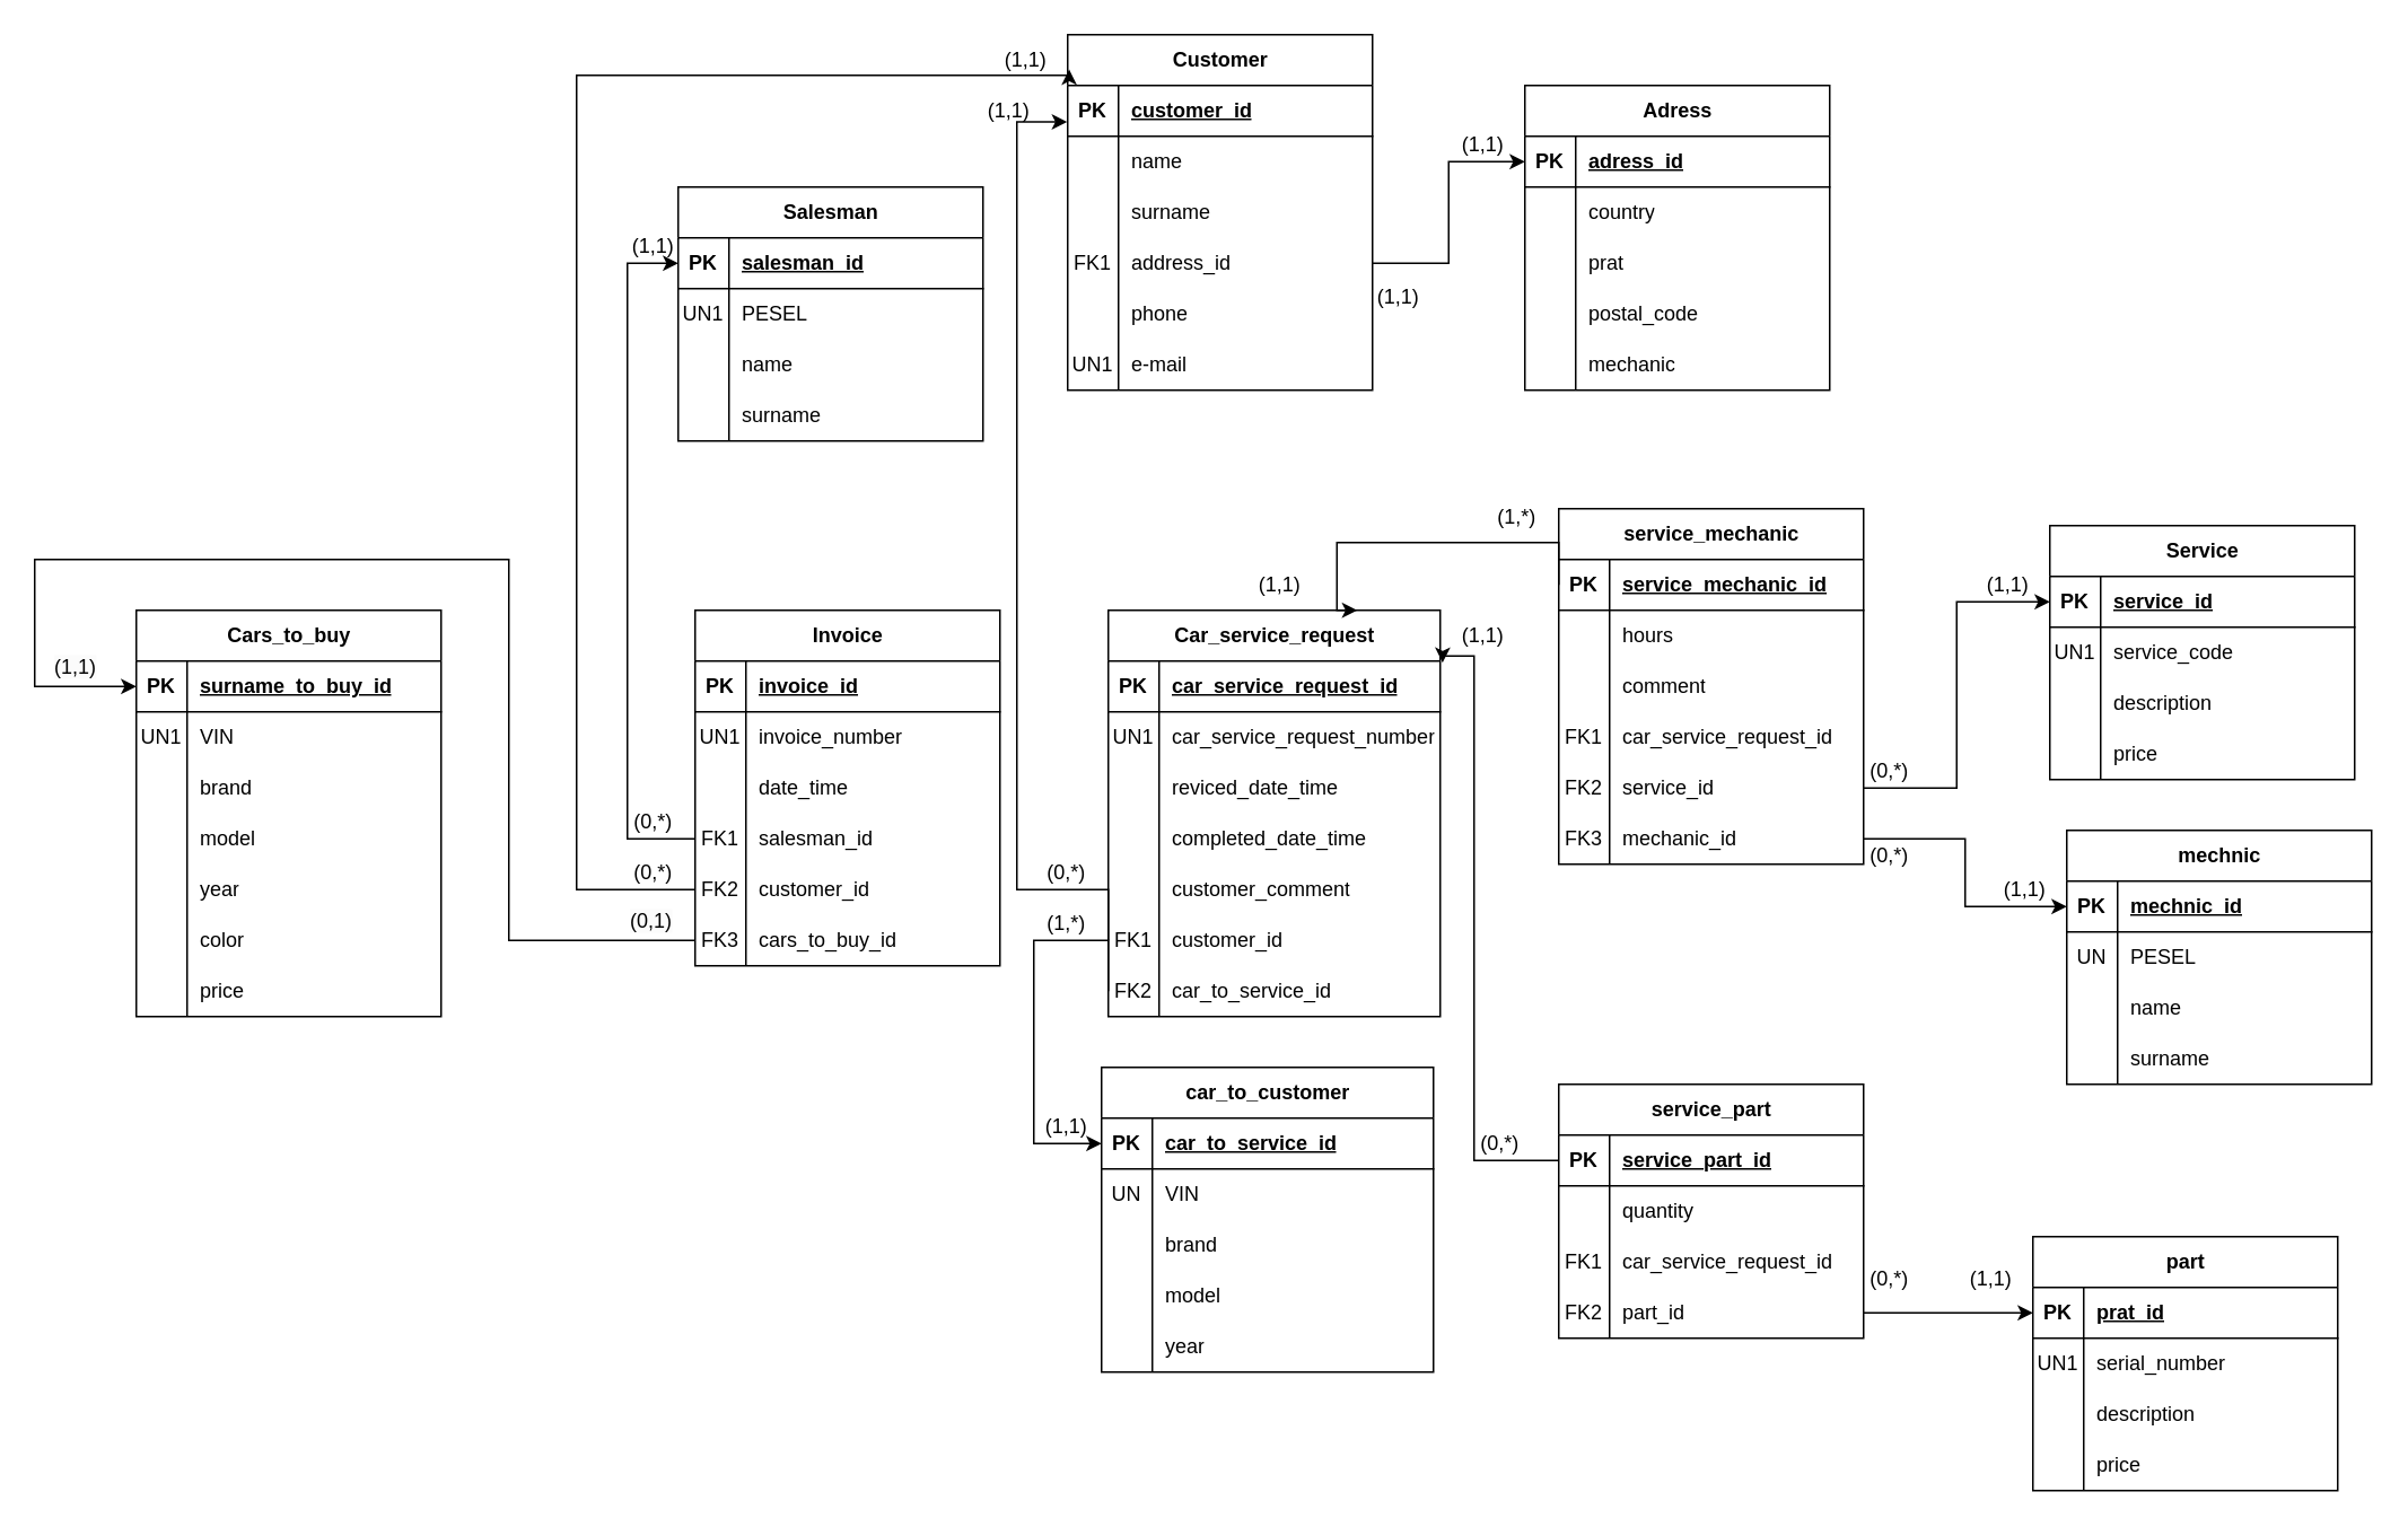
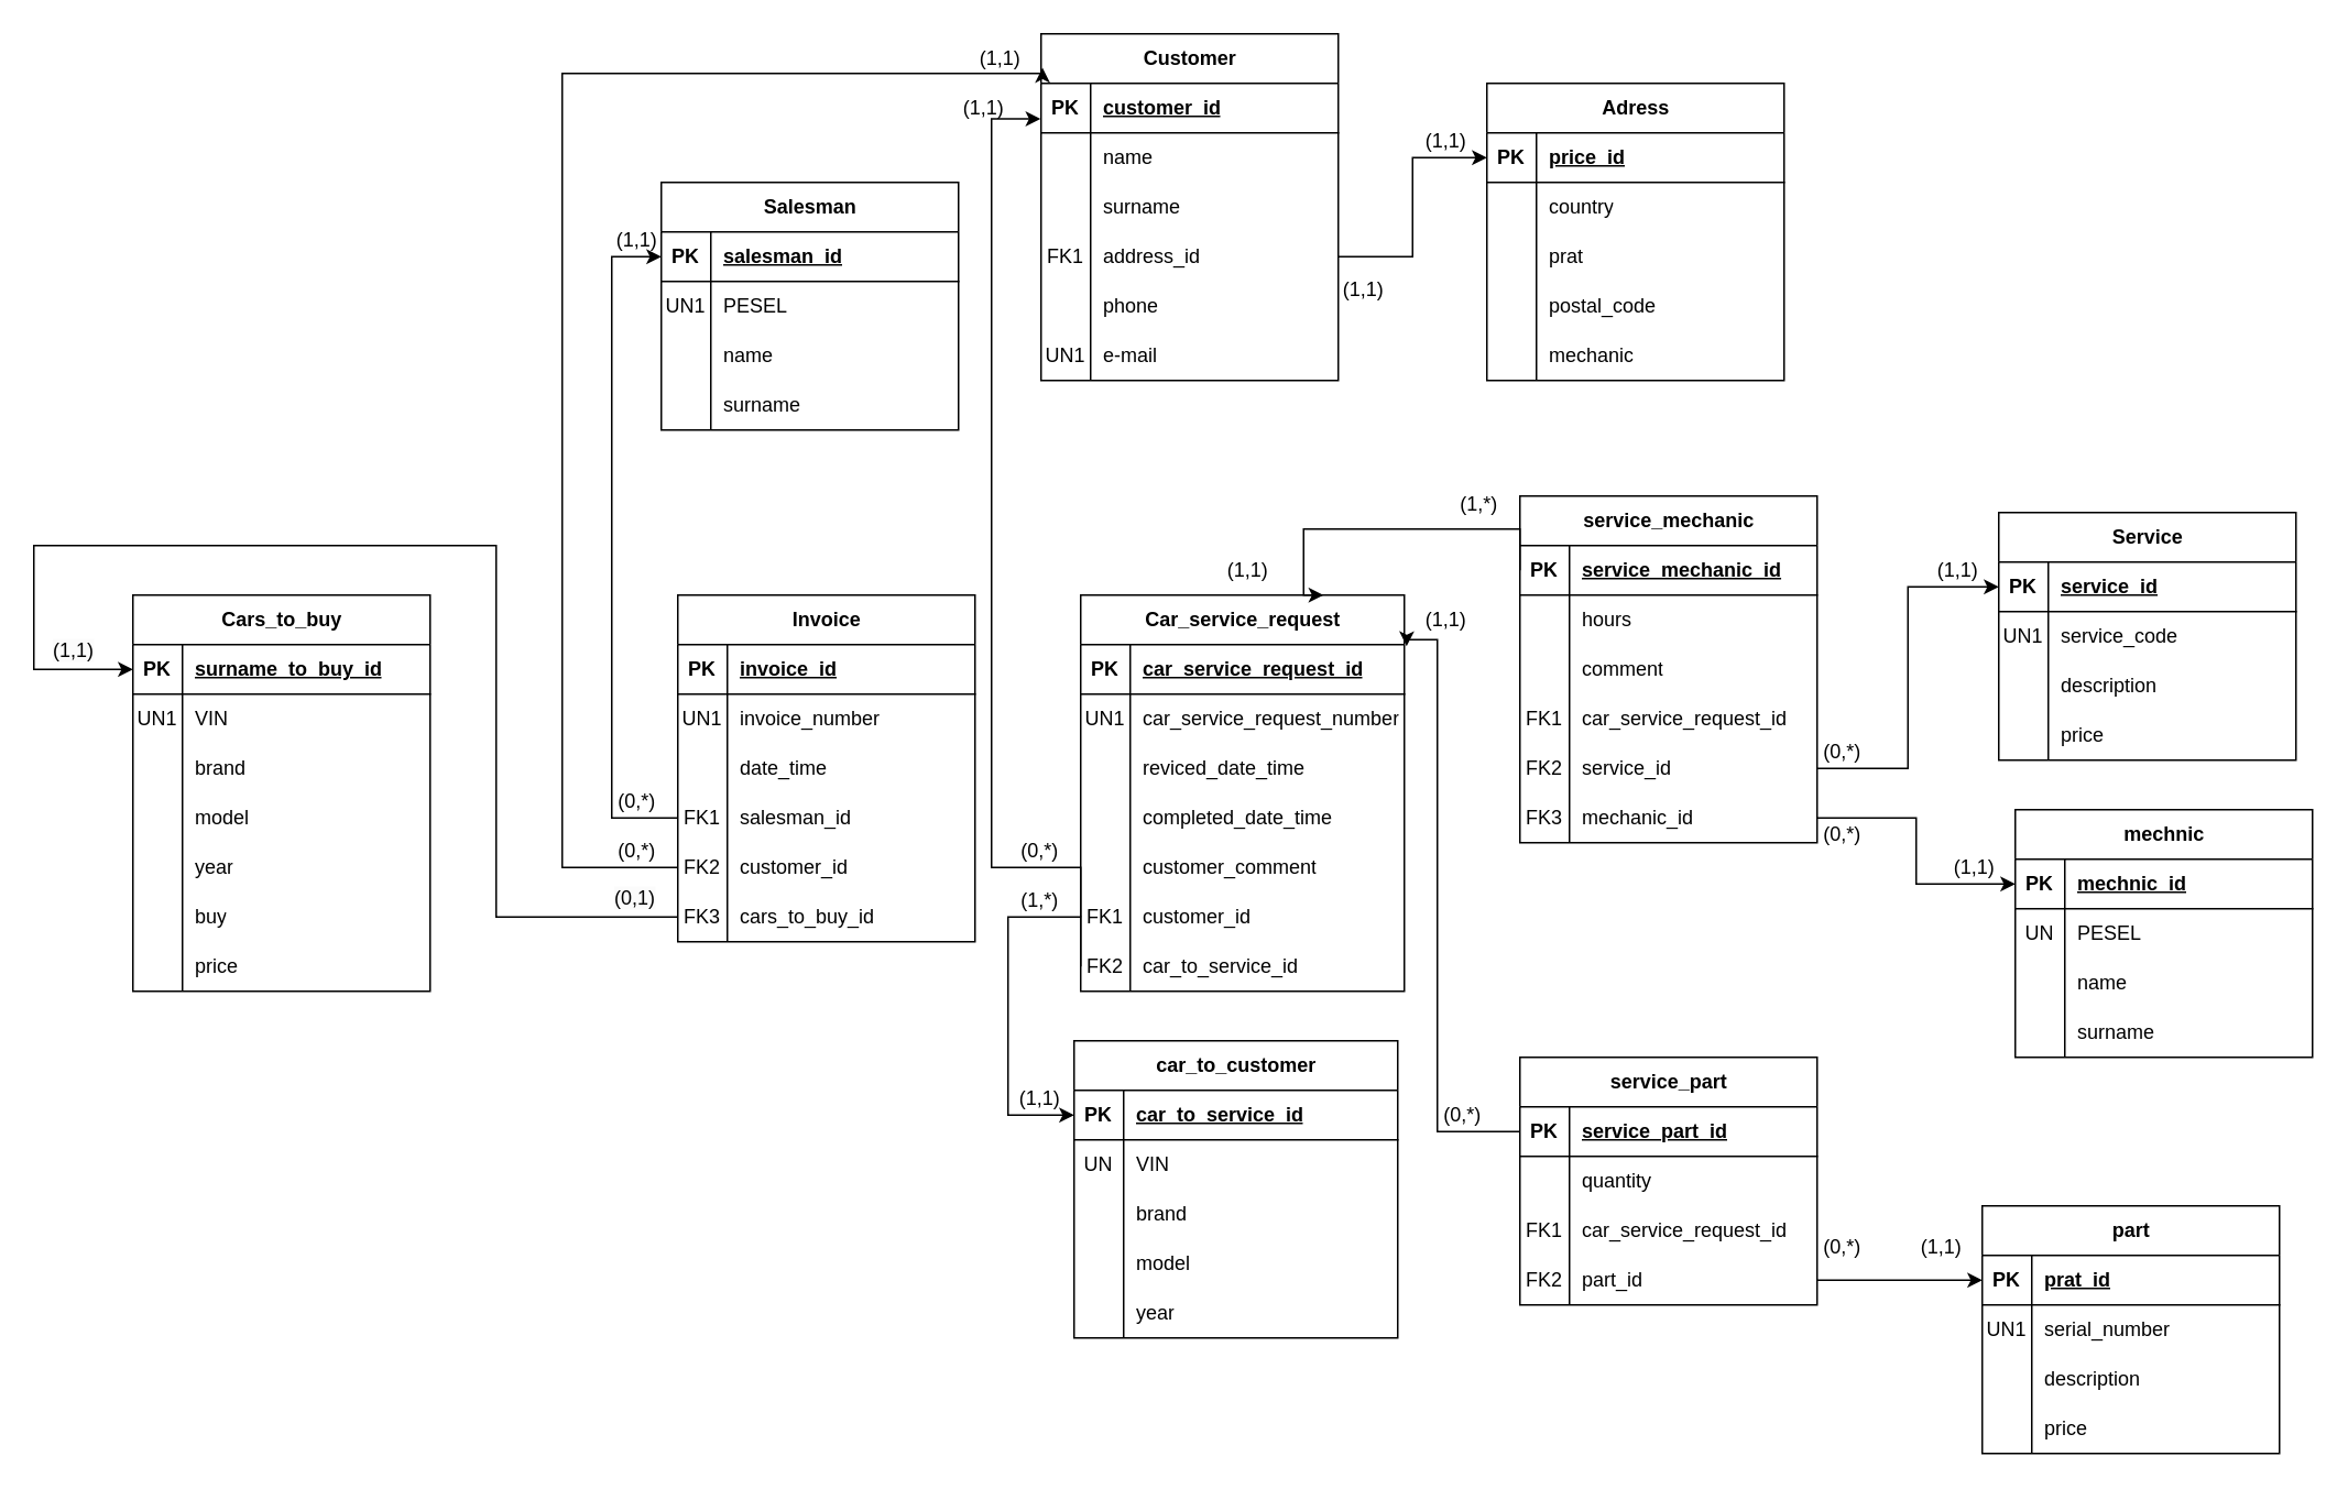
- <mxCell id="100" value="adress_id" style="shape=partialRectangle;connectable=0;fillColor=none;top=0;left=0;bottom=0;right=0;align=left;spacingLeft=6;fontStyle=5;overflow=hidden;whiteSpace=wrap;html=1;" parent="98" vertex="1"><mxGeometry x="30" width="150" height="30" as="geometry"><mxRectangle width="150" height="30" as="alternateBounds" /></mxGeometry></mxCell>
+ <mxCell id="100" value="price_id" style="shape=partialRectangle;connectable=0;fillColor=none;top=0;left=0;bottom=0;right=0;align=left;spacingLeft=6;fontStyle=5;overflow=hidden;whiteSpace=wrap;html=1;" parent="98" vertex="1"><mxGeometry x="30" width="150" height="30" as="geometry"><mxRectangle width="150" height="30" as="alternateBounds" /></mxGeometry></mxCell>
- <mxCell id="33" value="color" style="shape=partialRectangle;connectable=0;fillColor=none;top=0;left=0;bottom=0;right=0;align=left;spacingLeft=6;overflow=hidden;whiteSpace=wrap;html=1;" parent="31" vertex="1"><mxGeometry x="30" width="150" height="30" as="geometry"><mxRectangle width="150" height="30" as="alternateBounds" /></mxGeometry></mxCell>
+ <mxCell id="33" value="buy" style="shape=partialRectangle;connectable=0;fillColor=none;top=0;left=0;bottom=0;right=0;align=left;spacingLeft=6;overflow=hidden;whiteSpace=wrap;html=1;" parent="31" vertex="1"><mxGeometry x="30" width="150" height="30" as="geometry"><mxRectangle width="150" height="30" as="alternateBounds" /></mxGeometry></mxCell>
